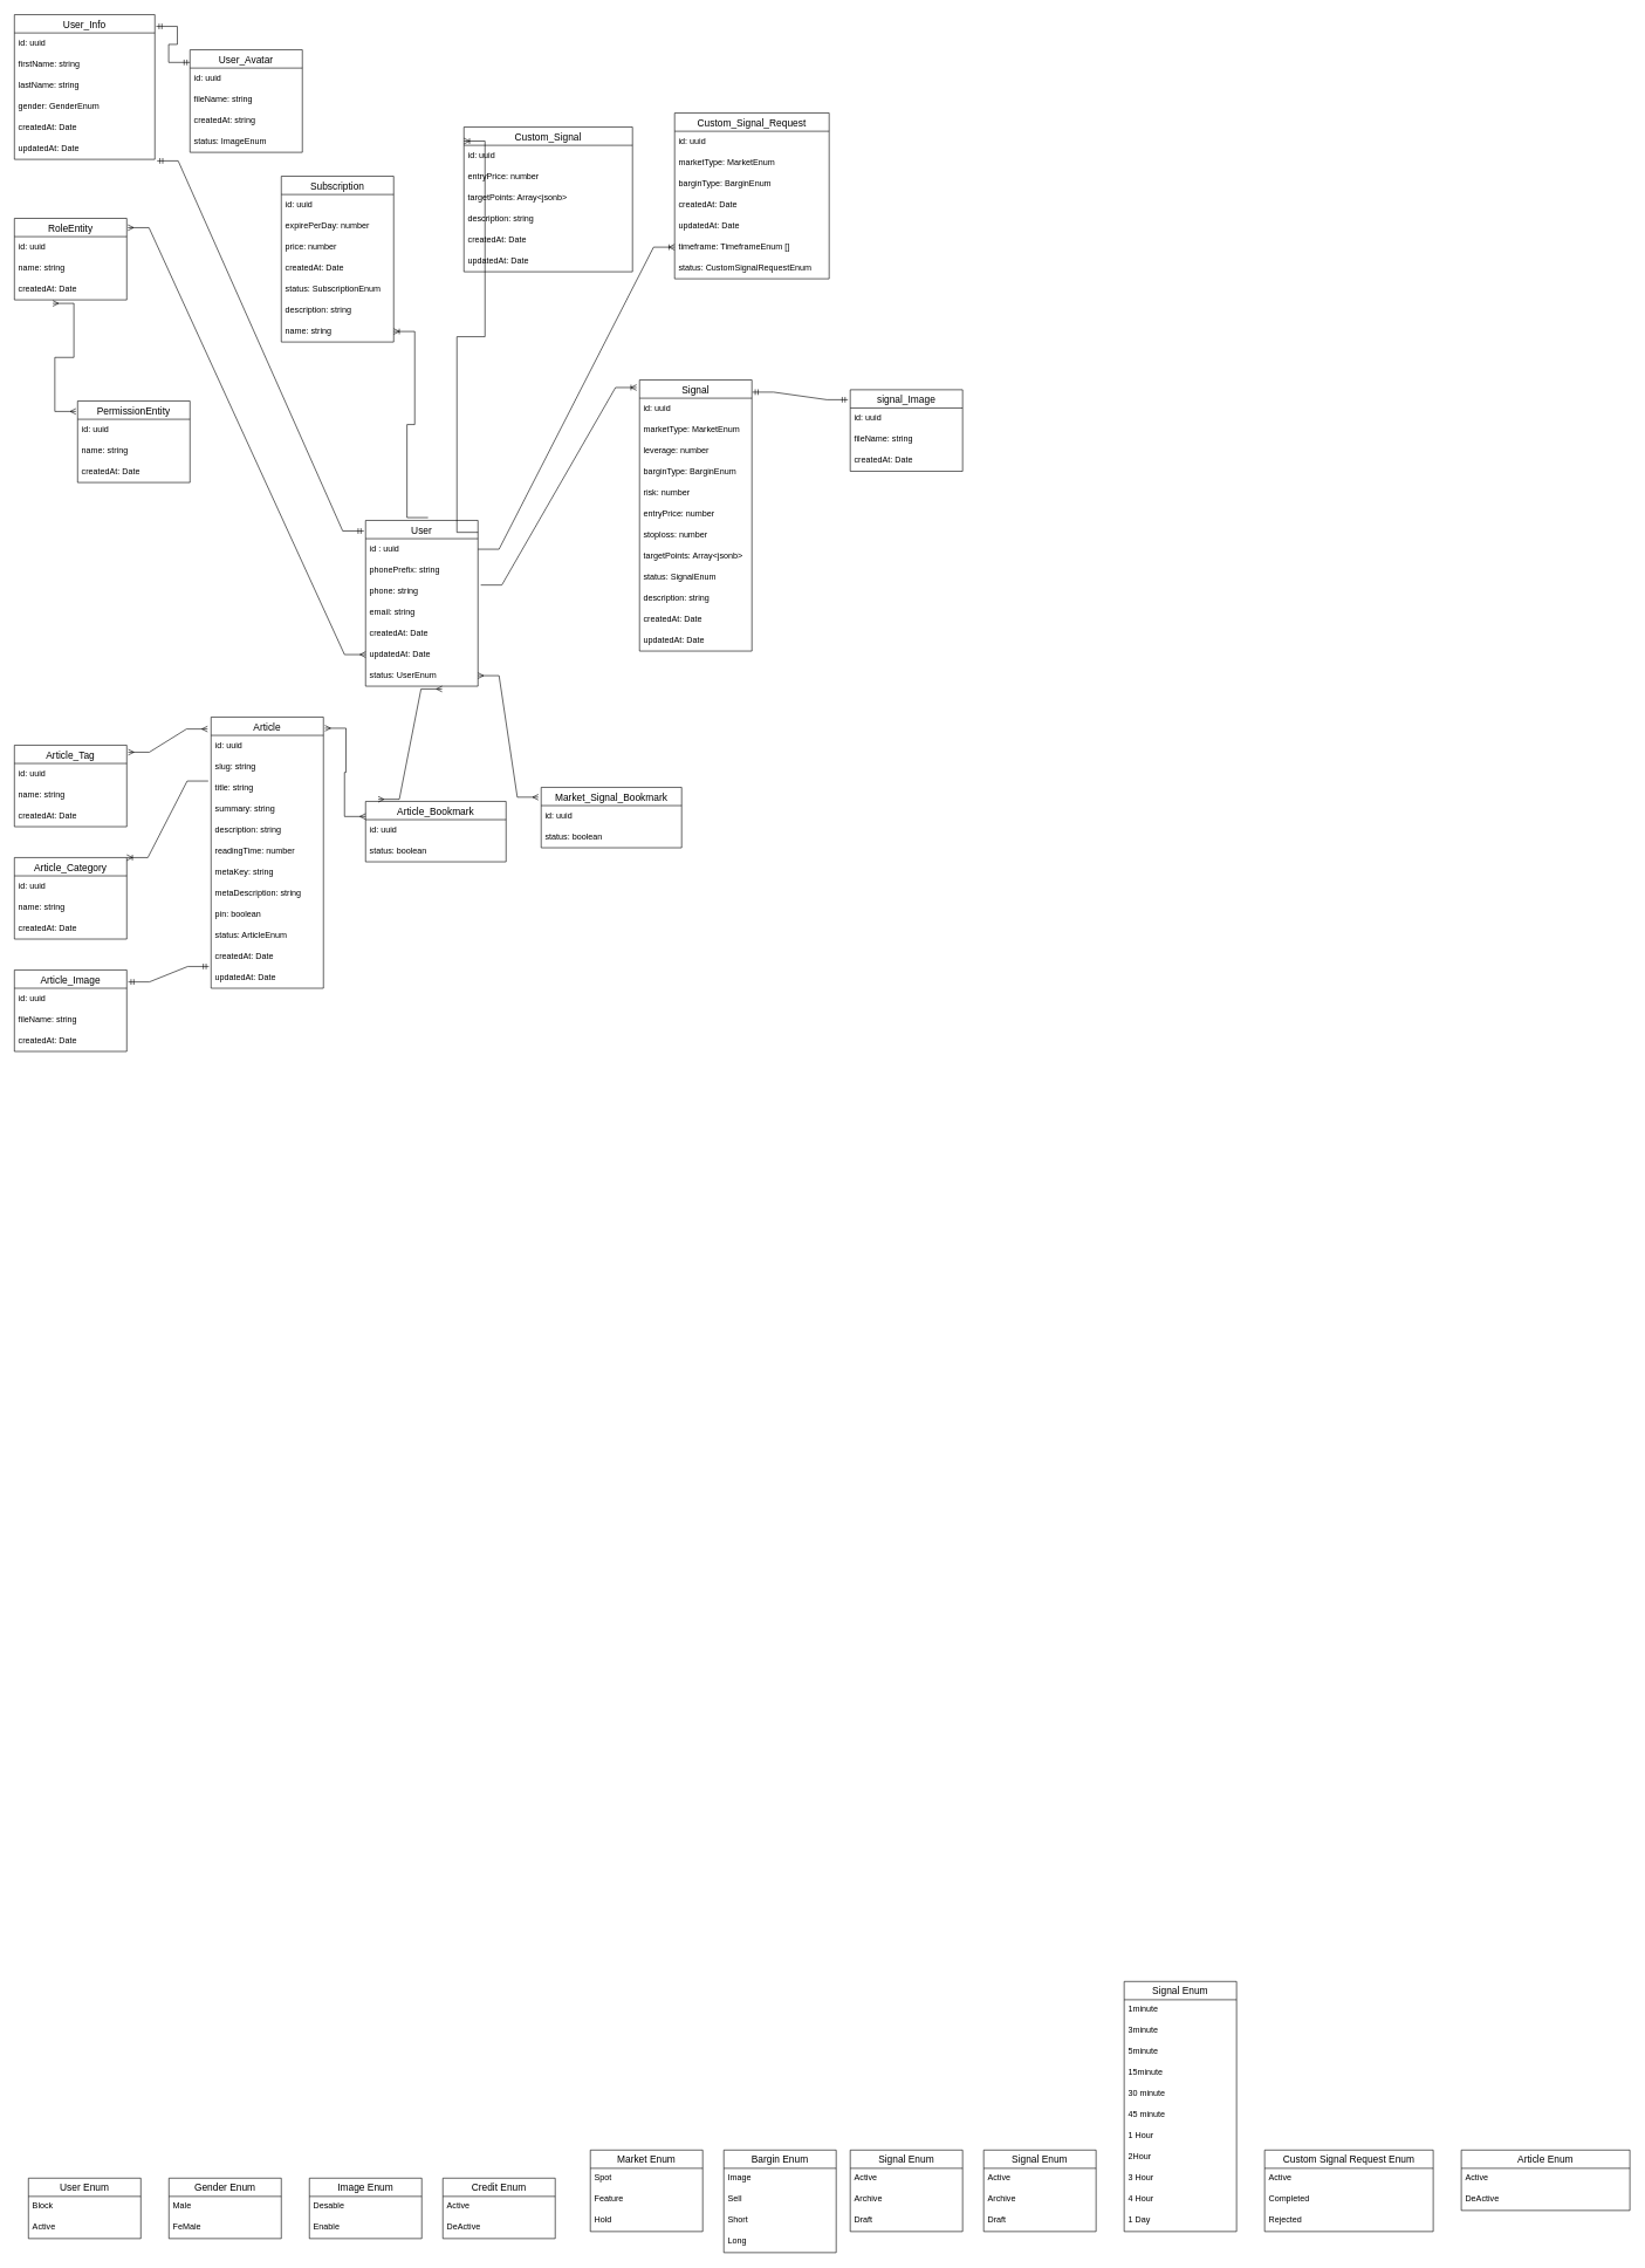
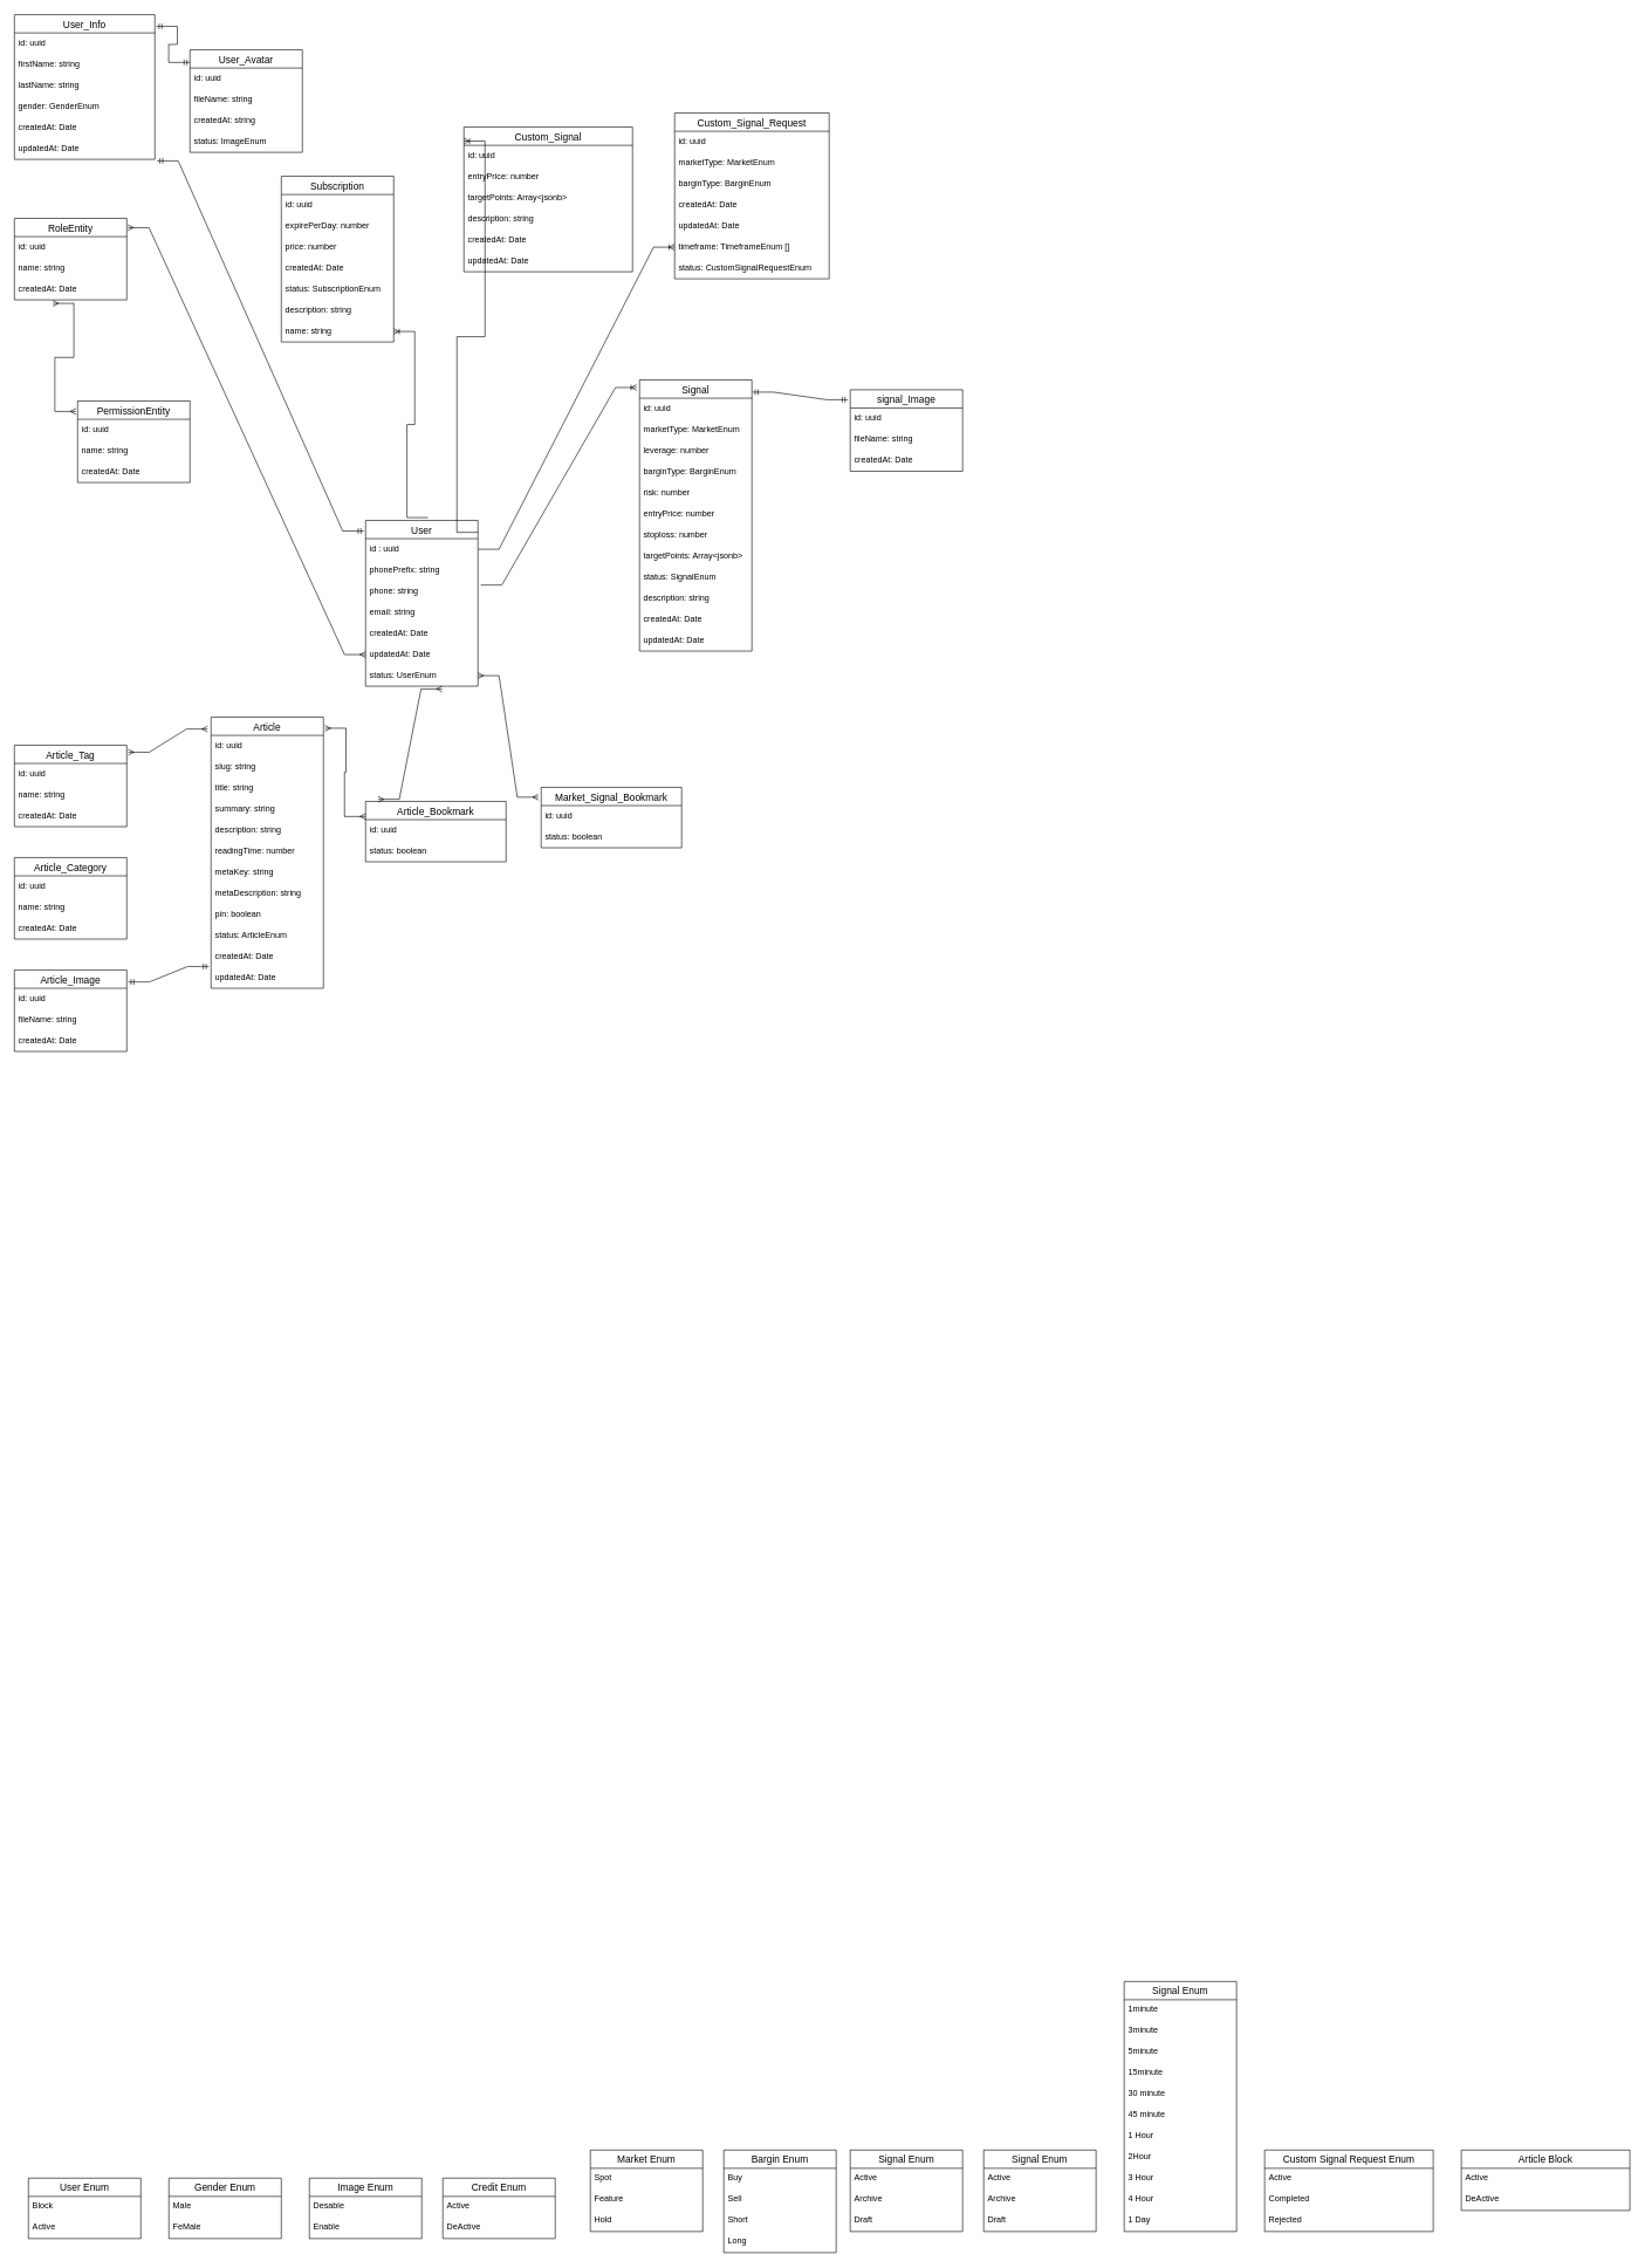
- <mxCell id="101" value="" style="edgeStyle=entityRelationEdgeStyle;fontSize=12;html=1;endArrow=ERoneToMany;rounded=0;exitX=-0.025;exitY=0.167;exitDx=0;exitDy=0;exitPerimeter=0;entryX=1;entryY=0;entryDx=0;entryDy=0;" edge="1" parent="1" source="82" target="97"><mxGeometry width="100" height="100" relative="1" as="geometry"><mxPoint x="490" y="1240" as="sourcePoint" /><mxPoint x="600" y="1170" as="targetPoint" /></mxGeometry></mxCell>
- <mxCell id="161" value="Article Enum" style="swimlane;fontStyle=0;childLayout=stackLayout;horizontal=1;startSize=26;horizontalStack=0;resizeParent=1;resizeParentMax=0;resizeLast=0;collapsible=1;marginBottom=0;align=center;fontSize=14;" vertex="1" parent="1"><mxGeometry x="2080" y="3060" width="240" height="86" as="geometry" /></mxCell>
+ <mxCell id="161" value="Article Block" style="swimlane;fontStyle=0;childLayout=stackLayout;horizontal=1;startSize=26;horizontalStack=0;resizeParent=1;resizeParentMax=0;resizeLast=0;collapsible=1;marginBottom=0;align=center;fontSize=14;" vertex="1" parent="1"><mxGeometry x="2080" y="3060" width="240" height="86" as="geometry" /></mxCell>
- <mxCell id="133" value="Image" style="text;strokeColor=none;fillColor=none;spacingLeft=4;spacingRight=4;overflow=hidden;rotatable=0;points=[[0,0.5],[1,0.5]];portConstraint=eastwest;fontSize=12;" vertex="1" parent="132"><mxGeometry y="26" width="160" height="30" as="geometry" /></mxCell>
+ <mxCell id="133" value="Buy" style="text;strokeColor=none;fillColor=none;spacingLeft=4;spacingRight=4;overflow=hidden;rotatable=0;points=[[0,0.5],[1,0.5]];portConstraint=eastwest;fontSize=12;" vertex="1" parent="132"><mxGeometry y="26" width="160" height="30" as="geometry" /></mxCell>
